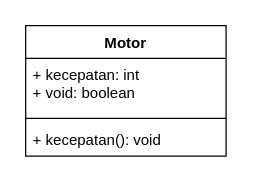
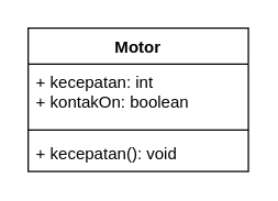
- <mxCell id="3" value="+ kecepatan: int&lt;br&gt;+ void: boolean" style="text;strokeColor=none;fillColor=none;align=left;verticalAlign=top;spacingLeft=4;spacingRight=4;overflow=hidden;rotatable=0;points=[[0,0.5],[1,0.5]];portConstraint=eastwest;whiteSpace=wrap;html=1;" vertex="1" parent="2"><mxGeometry y="26" width="160" height="44" as="geometry" /></mxCell>
+ <mxCell id="3" value="+ kecepatan: int&lt;br&gt;+ kontakOn: boolean" style="text;strokeColor=none;fillColor=none;align=left;verticalAlign=top;spacingLeft=4;spacingRight=4;overflow=hidden;rotatable=0;points=[[0,0.5],[1,0.5]];portConstraint=eastwest;whiteSpace=wrap;html=1;" vertex="1" parent="2"><mxGeometry y="26" width="160" height="44" as="geometry" /></mxCell>
